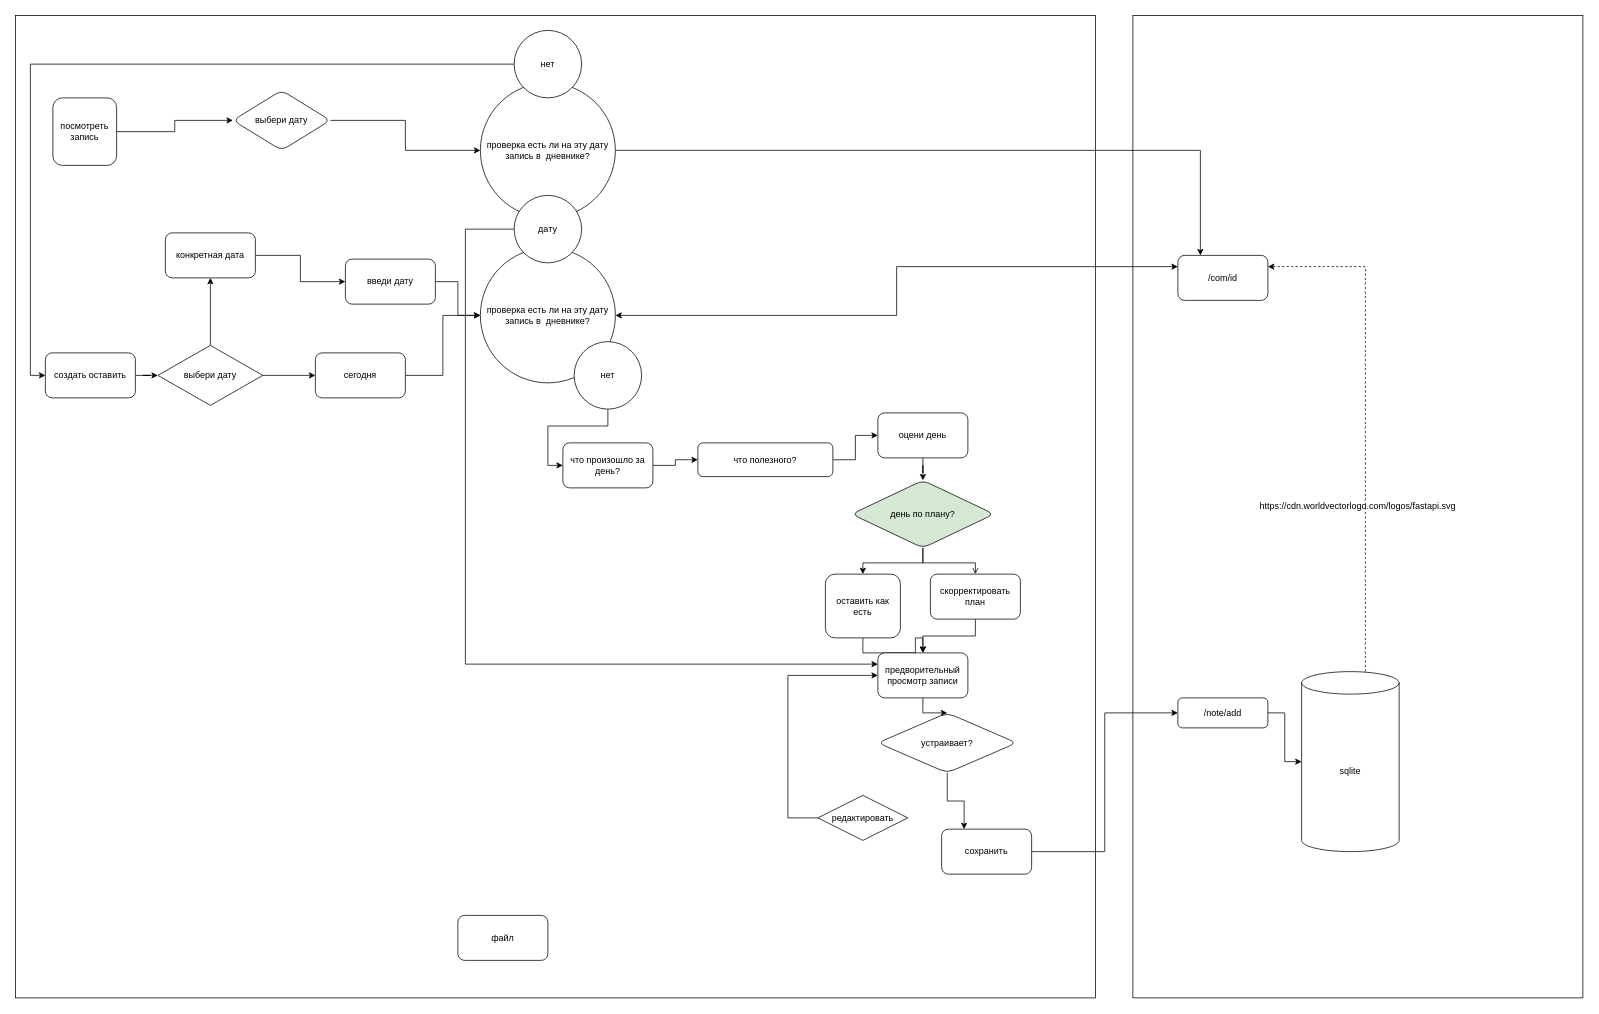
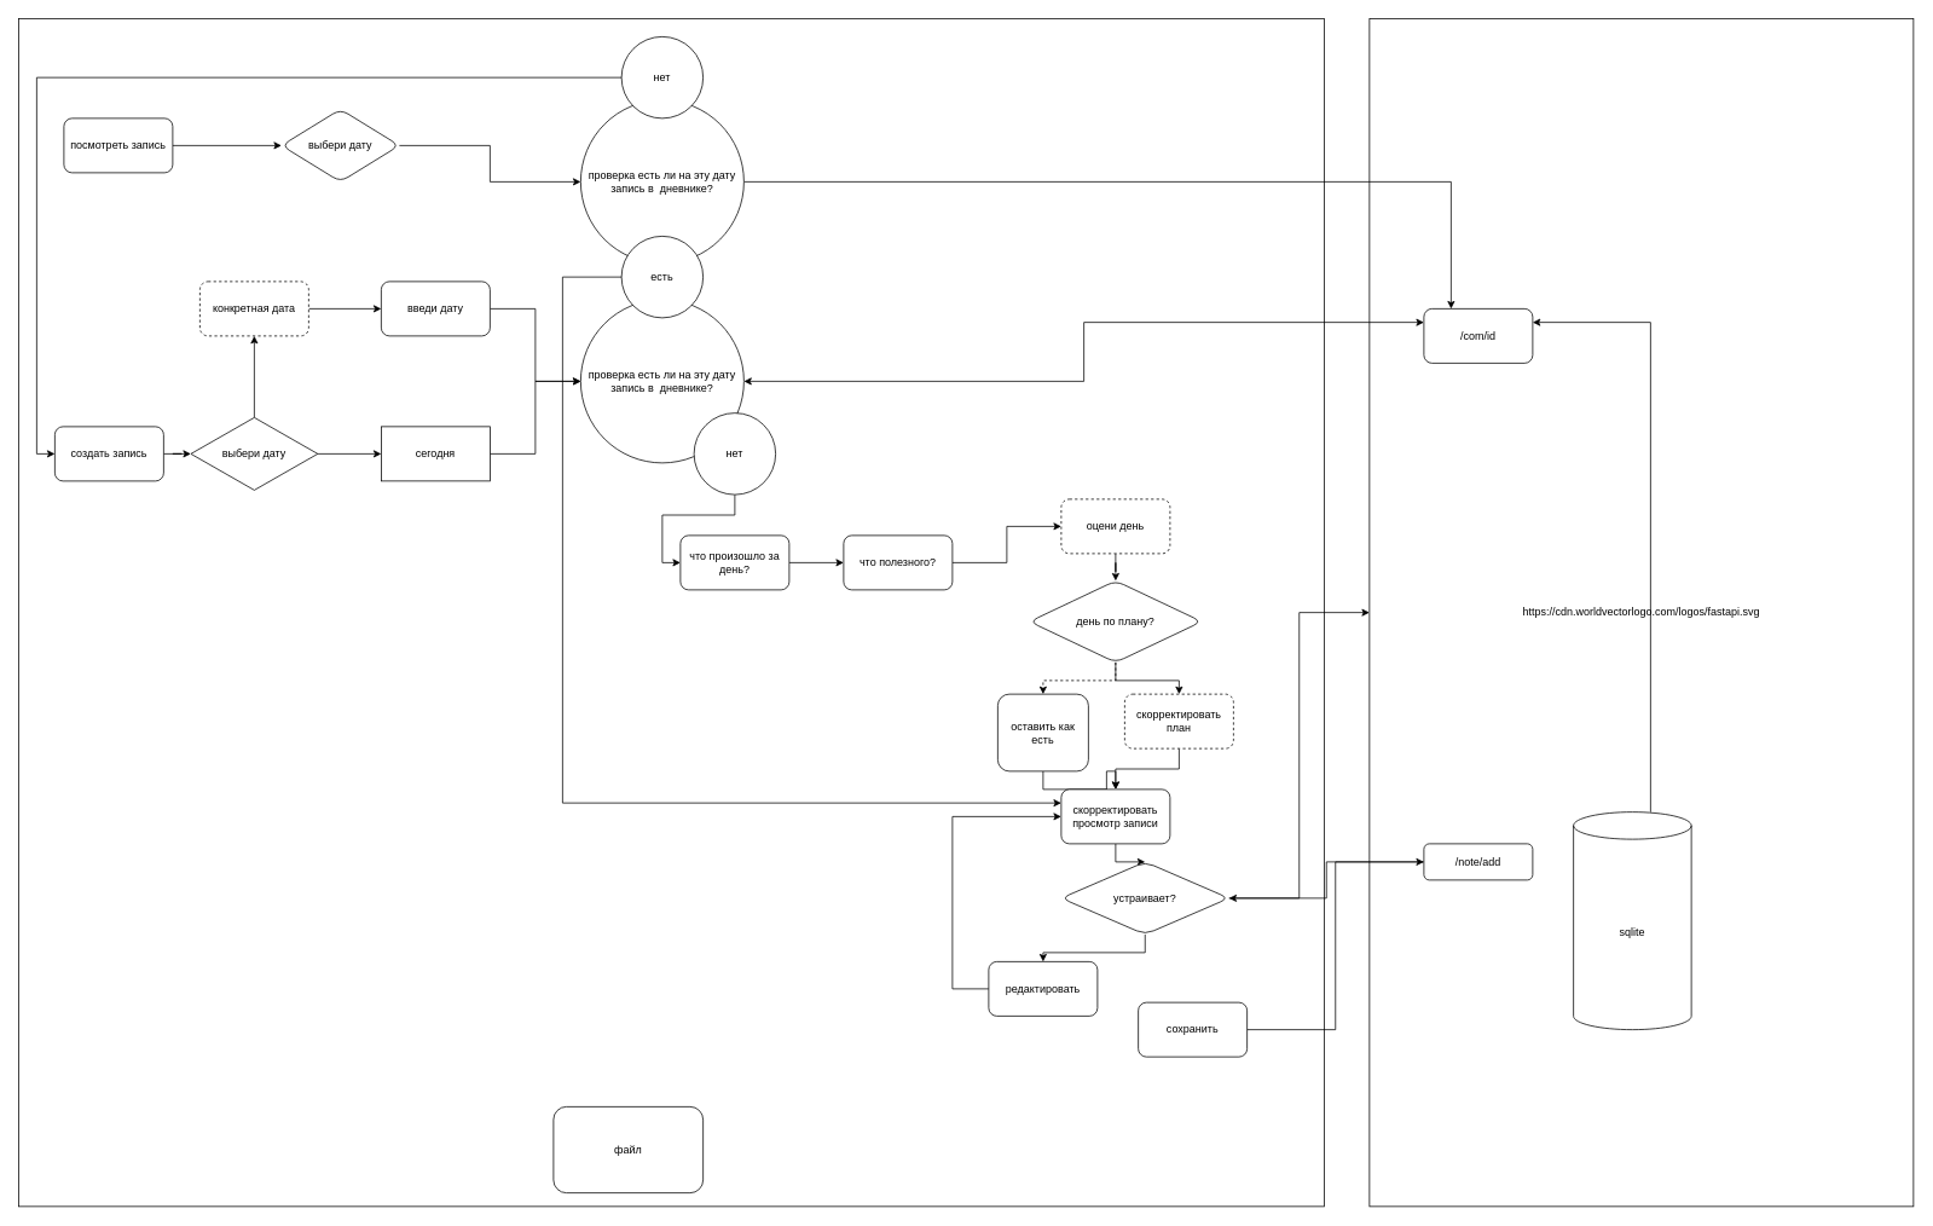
- <mxCell id="34" value="посмотреть запись" style="rounded=1;whiteSpace=wrap;html=1;" vertex="1" parent="1"><mxGeometry x="70" y="130" width="85" height="90" as="geometry" /></mxCell>
+ <mxCell id="34" value="посмотреть запись" style="rounded=1;whiteSpace=wrap;html=1;" vertex="1" parent="1"><mxGeometry x="70" y="130" width="120" height="60" as="geometry" /></mxCell>
- <mxCell id="54" value="дату" style="ellipse;whiteSpace=wrap;html=1;aspect=fixed;" vertex="1" parent="1"><mxGeometry x="685" y="260" width="90" height="90" as="geometry" /></mxCell>
+ <mxCell id="54" value="есть" style="ellipse;whiteSpace=wrap;html=1;aspect=fixed;" vertex="1" parent="1"><mxGeometry x="685" y="260" width="90" height="90" as="geometry" /></mxCell>
- <mxCell id="12" value="конкретная дата" style="rounded=1;whiteSpace=wrap;html=1;" vertex="1" parent="1"><mxGeometry x="220" y="310" width="120" height="60" as="geometry" /></mxCell>
+ <mxCell id="12" value="конкретная дата" style="rounded=1;whiteSpace=wrap;html=1;dashed=1;" vertex="1" parent="1"><mxGeometry x="220" y="310" width="120" height="60" as="geometry" /></mxCell>
- <mxCell id="16" value="введи дату" style="rounded=1;whiteSpace=wrap;html=1;" vertex="1" parent="1"><mxGeometry x="460" y="345" width="120" height="60" as="geometry" /></mxCell>
+ <mxCell id="16" value="введи дату" style="rounded=1;whiteSpace=wrap;html=1;" vertex="1" parent="1"><mxGeometry x="420" y="310" width="120" height="60" as="geometry" /></mxCell>
- <mxCell id="7" value="создать оставить" style="rounded=1;whiteSpace=wrap;html=1;" vertex="1" parent="1"><mxGeometry x="60" y="470" width="120" height="60" as="geometry" /></mxCell>
+ <mxCell id="7" value="создать запись" style="rounded=1;whiteSpace=wrap;html=1;" vertex="1" parent="1"><mxGeometry x="60" y="470" width="120" height="60" as="geometry" /></mxCell>
- <mxCell id="14" value="сегодня" style="rounded=1;whiteSpace=wrap;html=1;" vertex="1" parent="1"><mxGeometry x="420" y="470" width="120" height="60" as="geometry" /></mxCell>
+ <mxCell id="14" value="сегодня" style="whiteSpace=wrap;html=1;rounded=0;" vertex="1" parent="1"><mxGeometry x="420" y="470" width="120" height="60" as="geometry" /></mxCell>
- <mxCell id="38" style="edgeStyle=orthogonalEdgeStyle;rounded=0;orthogonalLoop=1;jettySize=auto;html=1;entryX=1;entryY=0.25;entryDx=0;entryDy=0;dashed=1;" edge="1" parent="1" source="39" target="37"><mxGeometry relative="1" as="geometry"><Array as="points"><mxPoint x="1820" y="355" /></Array></mxGeometry></mxCell>
+ <mxCell id="38" style="edgeStyle=orthogonalEdgeStyle;rounded=0;orthogonalLoop=1;jettySize=auto;html=1;entryX=1;entryY=0.25;entryDx=0;entryDy=0;" edge="1" parent="1" source="39" target="37"><mxGeometry relative="1" as="geometry"><Array as="points"><mxPoint x="1820" y="355" /></Array></mxGeometry></mxCell>
- <mxCell id="20" value="&lt;div&gt;оцени день&lt;/div&gt;" style="rounded=1;whiteSpace=wrap;html=1;" vertex="1" parent="1"><mxGeometry x="1170" y="550" width="120" height="60" as="geometry" /></mxCell>
+ <mxCell id="20" value="&lt;div&gt;оцени день&lt;/div&gt;" style="rounded=1;whiteSpace=wrap;html=1;dashed=1;" vertex="1" parent="1"><mxGeometry x="1170" y="550" width="120" height="60" as="geometry" /></mxCell>
- <mxCell id="18" value="что полезного?" style="rounded=1;whiteSpace=wrap;html=1;" vertex="1" parent="1"><mxGeometry x="930" y="590" width="180" height="45" as="geometry" /></mxCell>
+ <mxCell id="18" value="что полезного?" style="rounded=1;whiteSpace=wrap;html=1;" vertex="1" parent="1"><mxGeometry x="930" y="590" width="120" height="60" as="geometry" /></mxCell>
- <mxCell id="23" value="день по плану?" style="rhombus;whiteSpace=wrap;html=1;rounded=1;fillColor=#d5e8d4;" vertex="1" parent="1"><mxGeometry x="1135" y="640" width="190" height="90" as="geometry" /></mxCell>
+ <mxCell id="23" value="день по плану?" style="rhombus;whiteSpace=wrap;html=1;rounded=1;" vertex="1" parent="1"><mxGeometry x="1135" y="640" width="190" height="90" as="geometry" /></mxCell>
- <mxCell id="22" value="" style="edgeStyle=orthogonalEdgeStyle;rounded=0;orthogonalLoop=1;jettySize=auto;html=1;" edge="1" parent="1" source="23" target="27"><mxGeometry relative="1" as="geometry" /></mxCell>
+ <mxCell id="22" value="" style="edgeStyle=orthogonalEdgeStyle;rounded=0;orthogonalLoop=1;jettySize=auto;html=1;dashed=1;" edge="1" parent="1" source="23" target="27"><mxGeometry relative="1" as="geometry" /></mxCell>
- <mxCell id="21" value="" style="edgeStyle=orthogonalEdgeStyle;rounded=0;orthogonalLoop=1;jettySize=auto;html=1;endArrow=open;" edge="1" parent="1" source="23" target="25"><mxGeometry relative="1" as="geometry" /></mxCell>
+ <mxCell id="21" value="" style="edgeStyle=orthogonalEdgeStyle;rounded=0;orthogonalLoop=1;jettySize=auto;html=1;" edge="1" parent="1" source="23" target="25"><mxGeometry relative="1" as="geometry" /></mxCell>
- <mxCell id="25" value="скорректировать план" style="whiteSpace=wrap;html=1;rounded=1;" vertex="1" parent="1"><mxGeometry x="1240" y="765" width="120" height="60" as="geometry" /></mxCell>
+ <mxCell id="25" value="скорректировать план" style="whiteSpace=wrap;html=1;rounded=1;dashed=1;" vertex="1" parent="1"><mxGeometry x="1240" y="765" width="120" height="60" as="geometry" /></mxCell>
- <mxCell id="29" value="&lt;div&gt;предворительный просмотр записи&lt;/div&gt;" style="whiteSpace=wrap;html=1;rounded=1;" vertex="1" parent="1"><mxGeometry x="1170" y="870" width="120" height="60" as="geometry" /></mxCell>
+ <mxCell id="29" value="&lt;div&gt;скорректировать просмотр записи&lt;/div&gt;" style="whiteSpace=wrap;html=1;rounded=1;" vertex="1" parent="1"><mxGeometry x="1170" y="870" width="120" height="60" as="geometry" /></mxCell>
- <mxCell id="31" style="edgeStyle=orthogonalEdgeStyle;rounded=0;orthogonalLoop=1;jettySize=auto;html=1;entryX=0;entryY=0.5;entryDx=0;entryDy=0;entryPerimeter=0;" edge="1" parent="1" source="32" target="39"><mxGeometry relative="1" as="geometry" /></mxCell>
+ <mxCell id="31" style="edgeStyle=orthogonalEdgeStyle;rounded=0;orthogonalLoop=1;jettySize=auto;html=1;" edge="1" parent="1" source="32" target="46"><mxGeometry relative="1" as="geometry" /></mxCell>
+ <mxCell id="44" style="edgeStyle=orthogonalEdgeStyle;rounded=0;orthogonalLoop=1;jettySize=auto;html=1;entryX=0.5;entryY=0;entryDx=0;entryDy=0;" edge="1" parent="1" source="46" target="43"><mxGeometry relative="1" as="geometry" /></mxCell>
- <mxCell id="45" style="edgeStyle=orthogonalEdgeStyle;rounded=0;orthogonalLoop=1;jettySize=auto;html=1;entryX=0.25;entryY=0;entryDx=0;entryDy=0;" edge="1" parent="1" source="46" target="41"><mxGeometry relative="1" as="geometry" /></mxCell>
+ <mxCell id="45" style="edgeStyle=orthogonalEdgeStyle;rounded=0;orthogonalLoop=1;jettySize=auto;html=1;" edge="1" parent="1" source="46" target="2"><mxGeometry relative="1" as="geometry" /></mxCell>
- <mxCell id="43" value="редактировать" style="rhombus;whiteSpace=wrap;html=1;" vertex="1" parent="1"><mxGeometry x="1090" y="1060" width="120" height="60" as="geometry" /></mxCell>
+ <mxCell id="43" value="редактировать" style="rounded=1;whiteSpace=wrap;html=1;" vertex="1" parent="1"><mxGeometry x="1090" y="1060" width="120" height="60" as="geometry" /></mxCell>
- <mxCell id="30" value="файл" style="rounded=1;whiteSpace=wrap;html=1;" vertex="1" parent="1"><mxGeometry x="610" y="1220" width="120" height="60" as="geometry" /></mxCell>
+ <mxCell id="30" value="файл" style="rounded=1;whiteSpace=wrap;html=1;" vertex="1" parent="1"><mxGeometry x="610" y="1220" width="165" height="95" as="geometry" /></mxCell>
